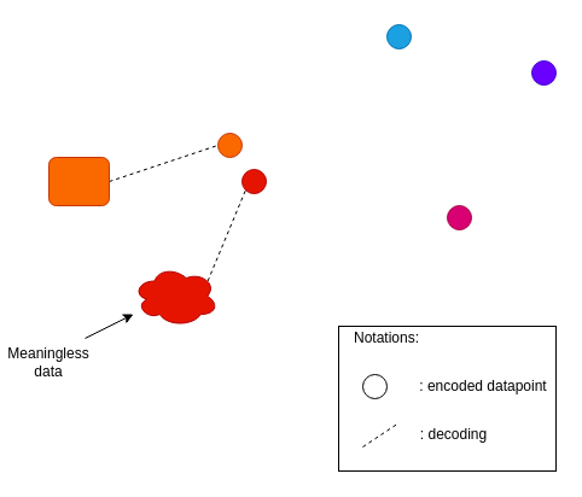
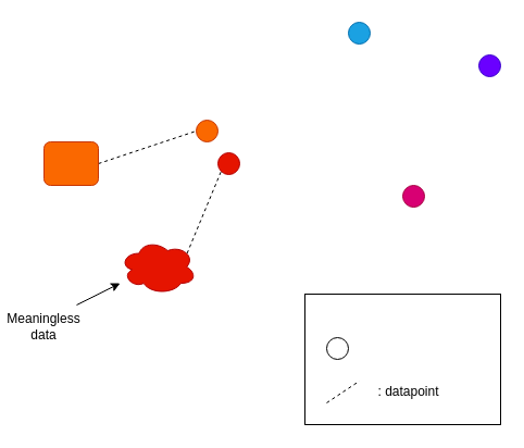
- <mxCell id="10" value="Notations:" style="text;html=1;strokeColor=none;fillColor=none;align=center;verticalAlign=middle;whiteSpace=wrap;rounded=0;" parent="1" vertex="1"><mxGeometry x="300" y="270" width="40" height="20" as="geometry" /></mxCell>
- <mxCell id="14" value=": encoded datapoint" style="text;html=1;strokeColor=none;fillColor=none;align=center;verticalAlign=middle;whiteSpace=wrap;rounded=0;" parent="1" vertex="1"><mxGeometry x="340" y="310" width="120" height="20" as="geometry" /></mxCell>
- <mxCell id="12" value=": decoding" style="text;html=1;strokeColor=none;fillColor=none;align=center;verticalAlign=middle;whiteSpace=wrap;rounded=0;" parent="1" vertex="1"><mxGeometry x="331" y="350" width="89" height="20" as="geometry" /></mxCell>
+ <mxCell id="12" value=": datapoint" style="text;html=1;strokeColor=none;fillColor=none;align=center;verticalAlign=middle;whiteSpace=wrap;rounded=0;" parent="1" vertex="1"><mxGeometry x="331" y="350" width="89" height="20" as="geometry" /></mxCell>
